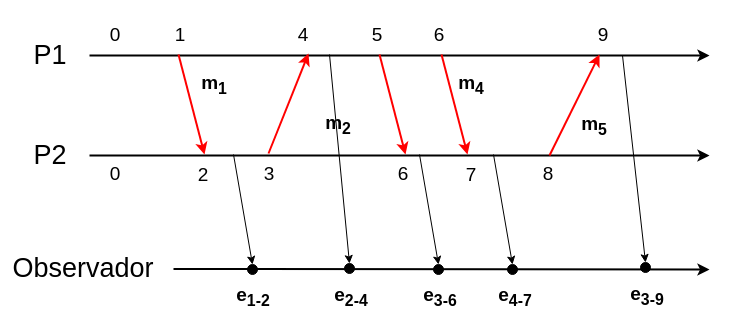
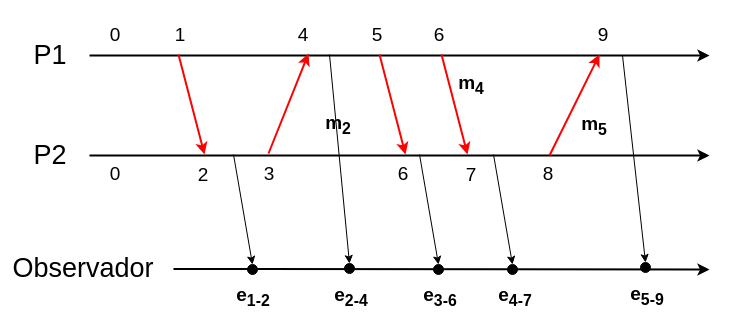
- <mxCell id="8" value="&lt;b&gt;m&lt;sub&gt;1&lt;/sub&gt;&lt;/b&gt;" style="text;html=1;align=center;verticalAlign=middle;whiteSpace=wrap;rounded=0;fontSize=19;" parent="1" vertex="1"><mxGeometry x="184" y="70" width="60" height="30" as="geometry" /></mxCell>
- <mxCell id="30" value="&lt;b&gt;e&lt;sub&gt;3-9&lt;/sub&gt;&lt;/b&gt;" style="text;html=1;align=center;verticalAlign=middle;whiteSpace=wrap;rounded=0;fontSize=19;" parent="1" vertex="1"><mxGeometry x="617" y="281" width="60" height="30" as="geometry" /></mxCell>
+ <mxCell id="30" value="&lt;b&gt;e&lt;sub&gt;5-9&lt;/sub&gt;&lt;/b&gt;" style="text;html=1;align=center;verticalAlign=middle;whiteSpace=wrap;rounded=0;fontSize=19;" parent="1" vertex="1"><mxGeometry x="617" y="281" width="60" height="30" as="geometry" /></mxCell>
